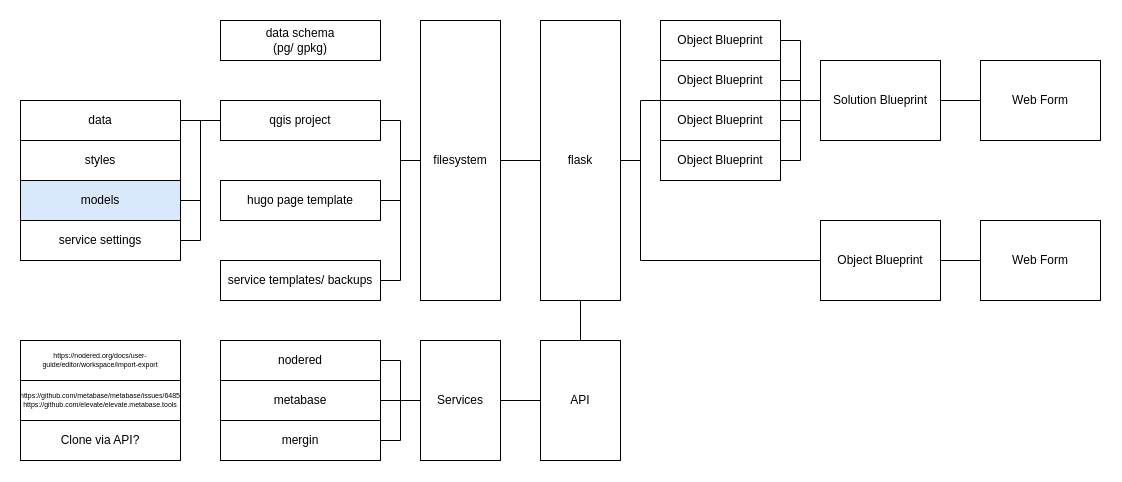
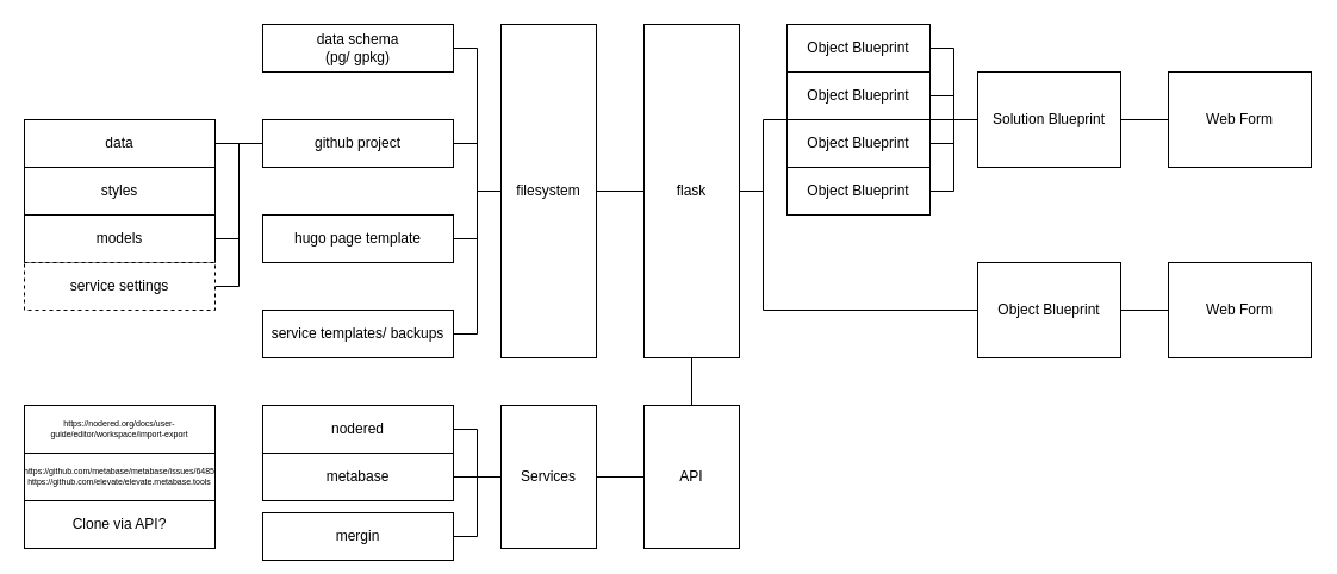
+ <mxCell id="30" style="edgeStyle=orthogonalEdgeStyle;rounded=0;orthogonalLoop=1;jettySize=auto;html=1;endArrow=none;endFill=0;fontSize=7;" parent="1" source="34" target="17" edge="1"><mxGeometry relative="1" as="geometry" /></mxCell>
- <mxCell id="16" value="qgis project" style="rounded=0;whiteSpace=wrap;html=1;" parent="1" vertex="1"><mxGeometry x="220" y="100" width="160" height="40" as="geometry" /></mxCell>
+ <mxCell id="16" value="github project" style="rounded=0;whiteSpace=wrap;html=1;" parent="1" vertex="1"><mxGeometry x="220" y="100" width="160" height="40" as="geometry" /></mxCell>
- <mxCell id="19" value="models" style="rounded=0;whiteSpace=wrap;html=1;fillColor=#dae8fc;" parent="1" vertex="1"><mxGeometry x="20" y="180" width="160" height="40" as="geometry" /></mxCell>
+ <mxCell id="19" value="models" style="rounded=0;whiteSpace=wrap;html=1;" parent="1" vertex="1"><mxGeometry x="20" y="180" width="160" height="40" as="geometry" /></mxCell>
- <mxCell id="21" value="service settings" style="rounded=0;whiteSpace=wrap;html=1;" parent="1" vertex="1"><mxGeometry x="20" y="220" width="160" height="40" as="geometry" /></mxCell>
+ <mxCell id="21" value="service settings" style="rounded=0;whiteSpace=wrap;html=1;dashed=1;" parent="1" vertex="1"><mxGeometry x="20" y="220" width="160" height="40" as="geometry" /></mxCell>
- <mxCell id="45" value="mergin" style="rounded=0;whiteSpace=wrap;html=1;" parent="1" vertex="1"><mxGeometry x="220" y="420" width="160" height="40" as="geometry" /></mxCell>
+ <mxCell id="45" value="mergin" style="rounded=0;whiteSpace=wrap;html=1;" parent="1" vertex="1"><mxGeometry x="220" y="430" width="160" height="40" as="geometry" /></mxCell>
